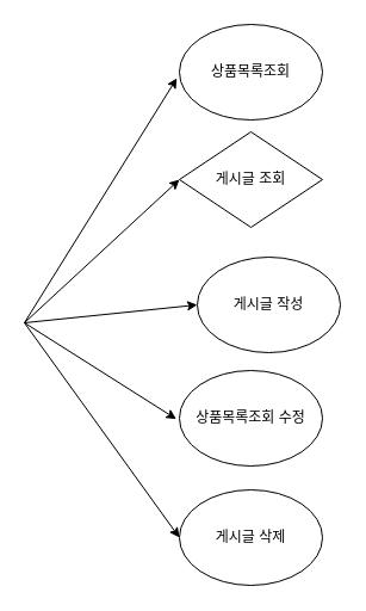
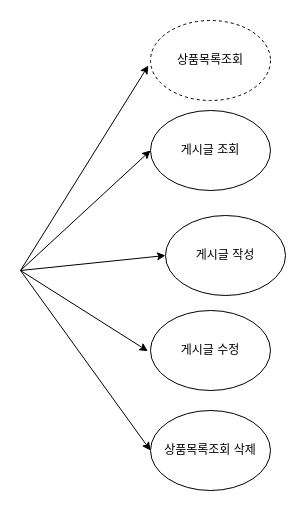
- <mxCell id="2" value="상품목록조회" style="ellipse;whiteSpace=wrap;html=1;" vertex="1" parent="1"><mxGeometry x="150" y="20" width="120" height="80" as="geometry" /></mxCell>
+ <mxCell id="2" value="상품목록조회" style="ellipse;whiteSpace=wrap;html=1;dashed=1;" vertex="1" parent="1"><mxGeometry x="150" y="20" width="120" height="80" as="geometry" /></mxCell>
- <mxCell id="4" value="게시글 조회" style="rhombus;whiteSpace=wrap;html=1;" vertex="1" parent="1"><mxGeometry x="150" y="110" width="120" height="80" as="geometry" /></mxCell>
+ <mxCell id="4" value="게시글 조회" style="ellipse;whiteSpace=wrap;html=1;" vertex="1" parent="1"><mxGeometry x="150" y="110" width="120" height="80" as="geometry" /></mxCell>
- <mxCell id="5" value="상품목록조회 수정" style="ellipse;whiteSpace=wrap;html=1;" vertex="1" parent="1"><mxGeometry x="150" y="310" width="120" height="80" as="geometry" /></mxCell>
+ <mxCell id="5" value="게시글 수정" style="ellipse;whiteSpace=wrap;html=1;" vertex="1" parent="1"><mxGeometry x="150" y="310" width="120" height="80" as="geometry" /></mxCell>
- <mxCell id="6" value="게시글 삭제" style="ellipse;whiteSpace=wrap;html=1;" vertex="1" parent="1"><mxGeometry x="150" y="410" width="120" height="80" as="geometry" /></mxCell>
+ <mxCell id="6" value="상품목록조회 삭제" style="ellipse;whiteSpace=wrap;html=1;" vertex="1" parent="1"><mxGeometry x="150" y="410" width="120" height="80" as="geometry" /></mxCell>
